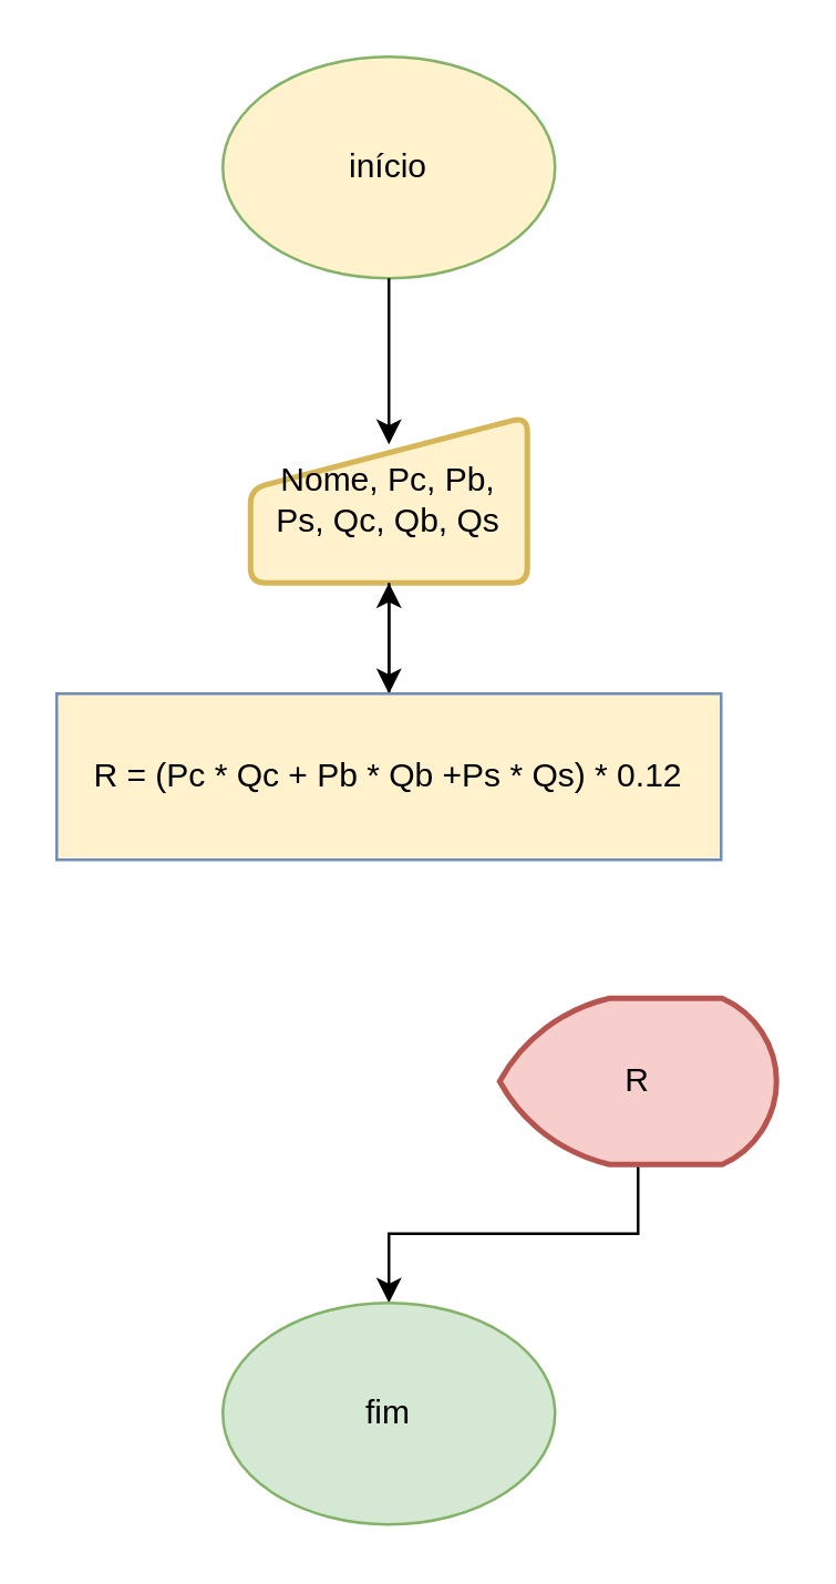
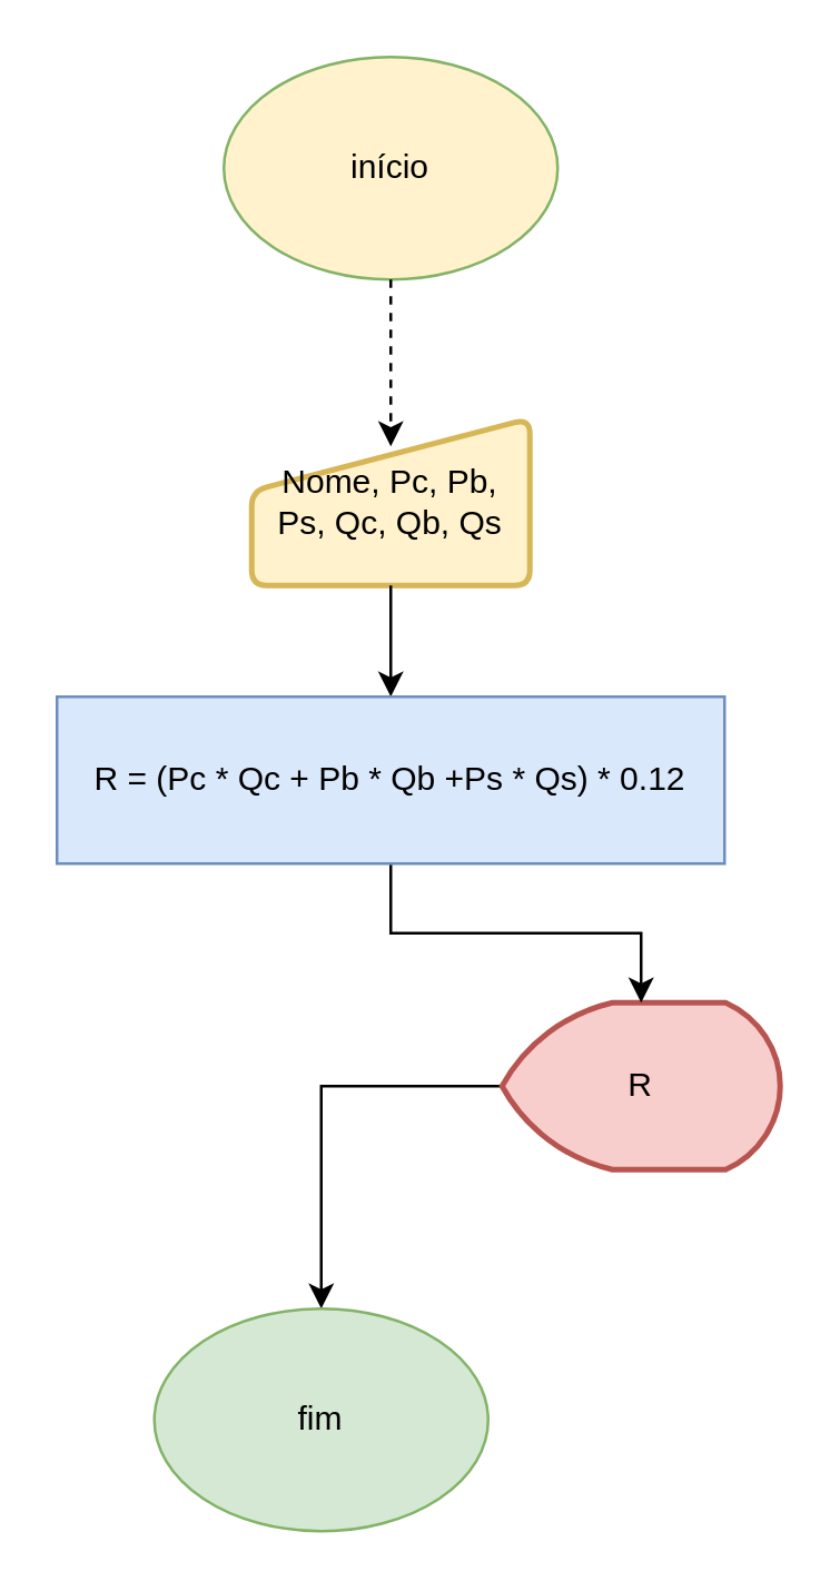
- <mxCell id="6" style="edgeStyle=orthogonalEdgeStyle;rounded=0;orthogonalLoop=1;jettySize=auto;html=1;entryX=0.5;entryY=0.167;entryDx=0;entryDy=0;entryPerimeter=0;" edge="1" parent="1" source="2" target="5"><mxGeometry relative="1" as="geometry" /></mxCell>
+ <mxCell id="6" style="edgeStyle=orthogonalEdgeStyle;rounded=0;orthogonalLoop=1;jettySize=auto;html=1;entryX=0.5;entryY=0.167;entryDx=0;entryDy=0;entryPerimeter=0;dashed=1;" edge="1" parent="1" source="2" target="5"><mxGeometry relative="1" as="geometry" /></mxCell>
- <mxCell id="11" value="" style="edgeStyle=orthogonalEdgeStyle;rounded=0;orthogonalLoop=1;jettySize=auto;html=1;" edge="1" parent="1" source="12" target="5"><mxGeometry relative="1" as="geometry" /></mxCell>
+ <mxCell id="11" value="" style="edgeStyle=orthogonalEdgeStyle;rounded=0;orthogonalLoop=1;jettySize=auto;html=1;" edge="1" parent="1" source="12" target="8"><mxGeometry relative="1" as="geometry" /></mxCell>
- <mxCell id="12" value="R = (Pc * Qc + Pb * Qb +Ps * Qs) * 0.12" style="rounded=0;whiteSpace=wrap;html=1;fillColor=#fff2cc;strokeColor=#6c8ebf;" vertex="1" parent="1"><mxGeometry x="20" y="250" width="240" height="60" as="geometry" /></mxCell>
+ <mxCell id="12" value="R = (Pc * Qc + Pb * Qb +Ps * Qs) * 0.12" style="rounded=0;whiteSpace=wrap;html=1;fillColor=#dae8fc;strokeColor=#6c8ebf;" vertex="1" parent="1"><mxGeometry x="20" y="250" width="240" height="60" as="geometry" /></mxCell>
- <mxCell id="9" value="fim" style="ellipse;whiteSpace=wrap;html=1;fillColor=#d5e8d4;strokeColor=#82b366;" vertex="1" parent="1"><mxGeometry x="80" y="470" width="120" height="80" as="geometry" /></mxCell>
+ <mxCell id="9" value="fim" style="ellipse;whiteSpace=wrap;html=1;fillColor=#d5e8d4;strokeColor=#82b366;" vertex="1" parent="1"><mxGeometry x="55" y="470" width="120" height="80" as="geometry" /></mxCell>
